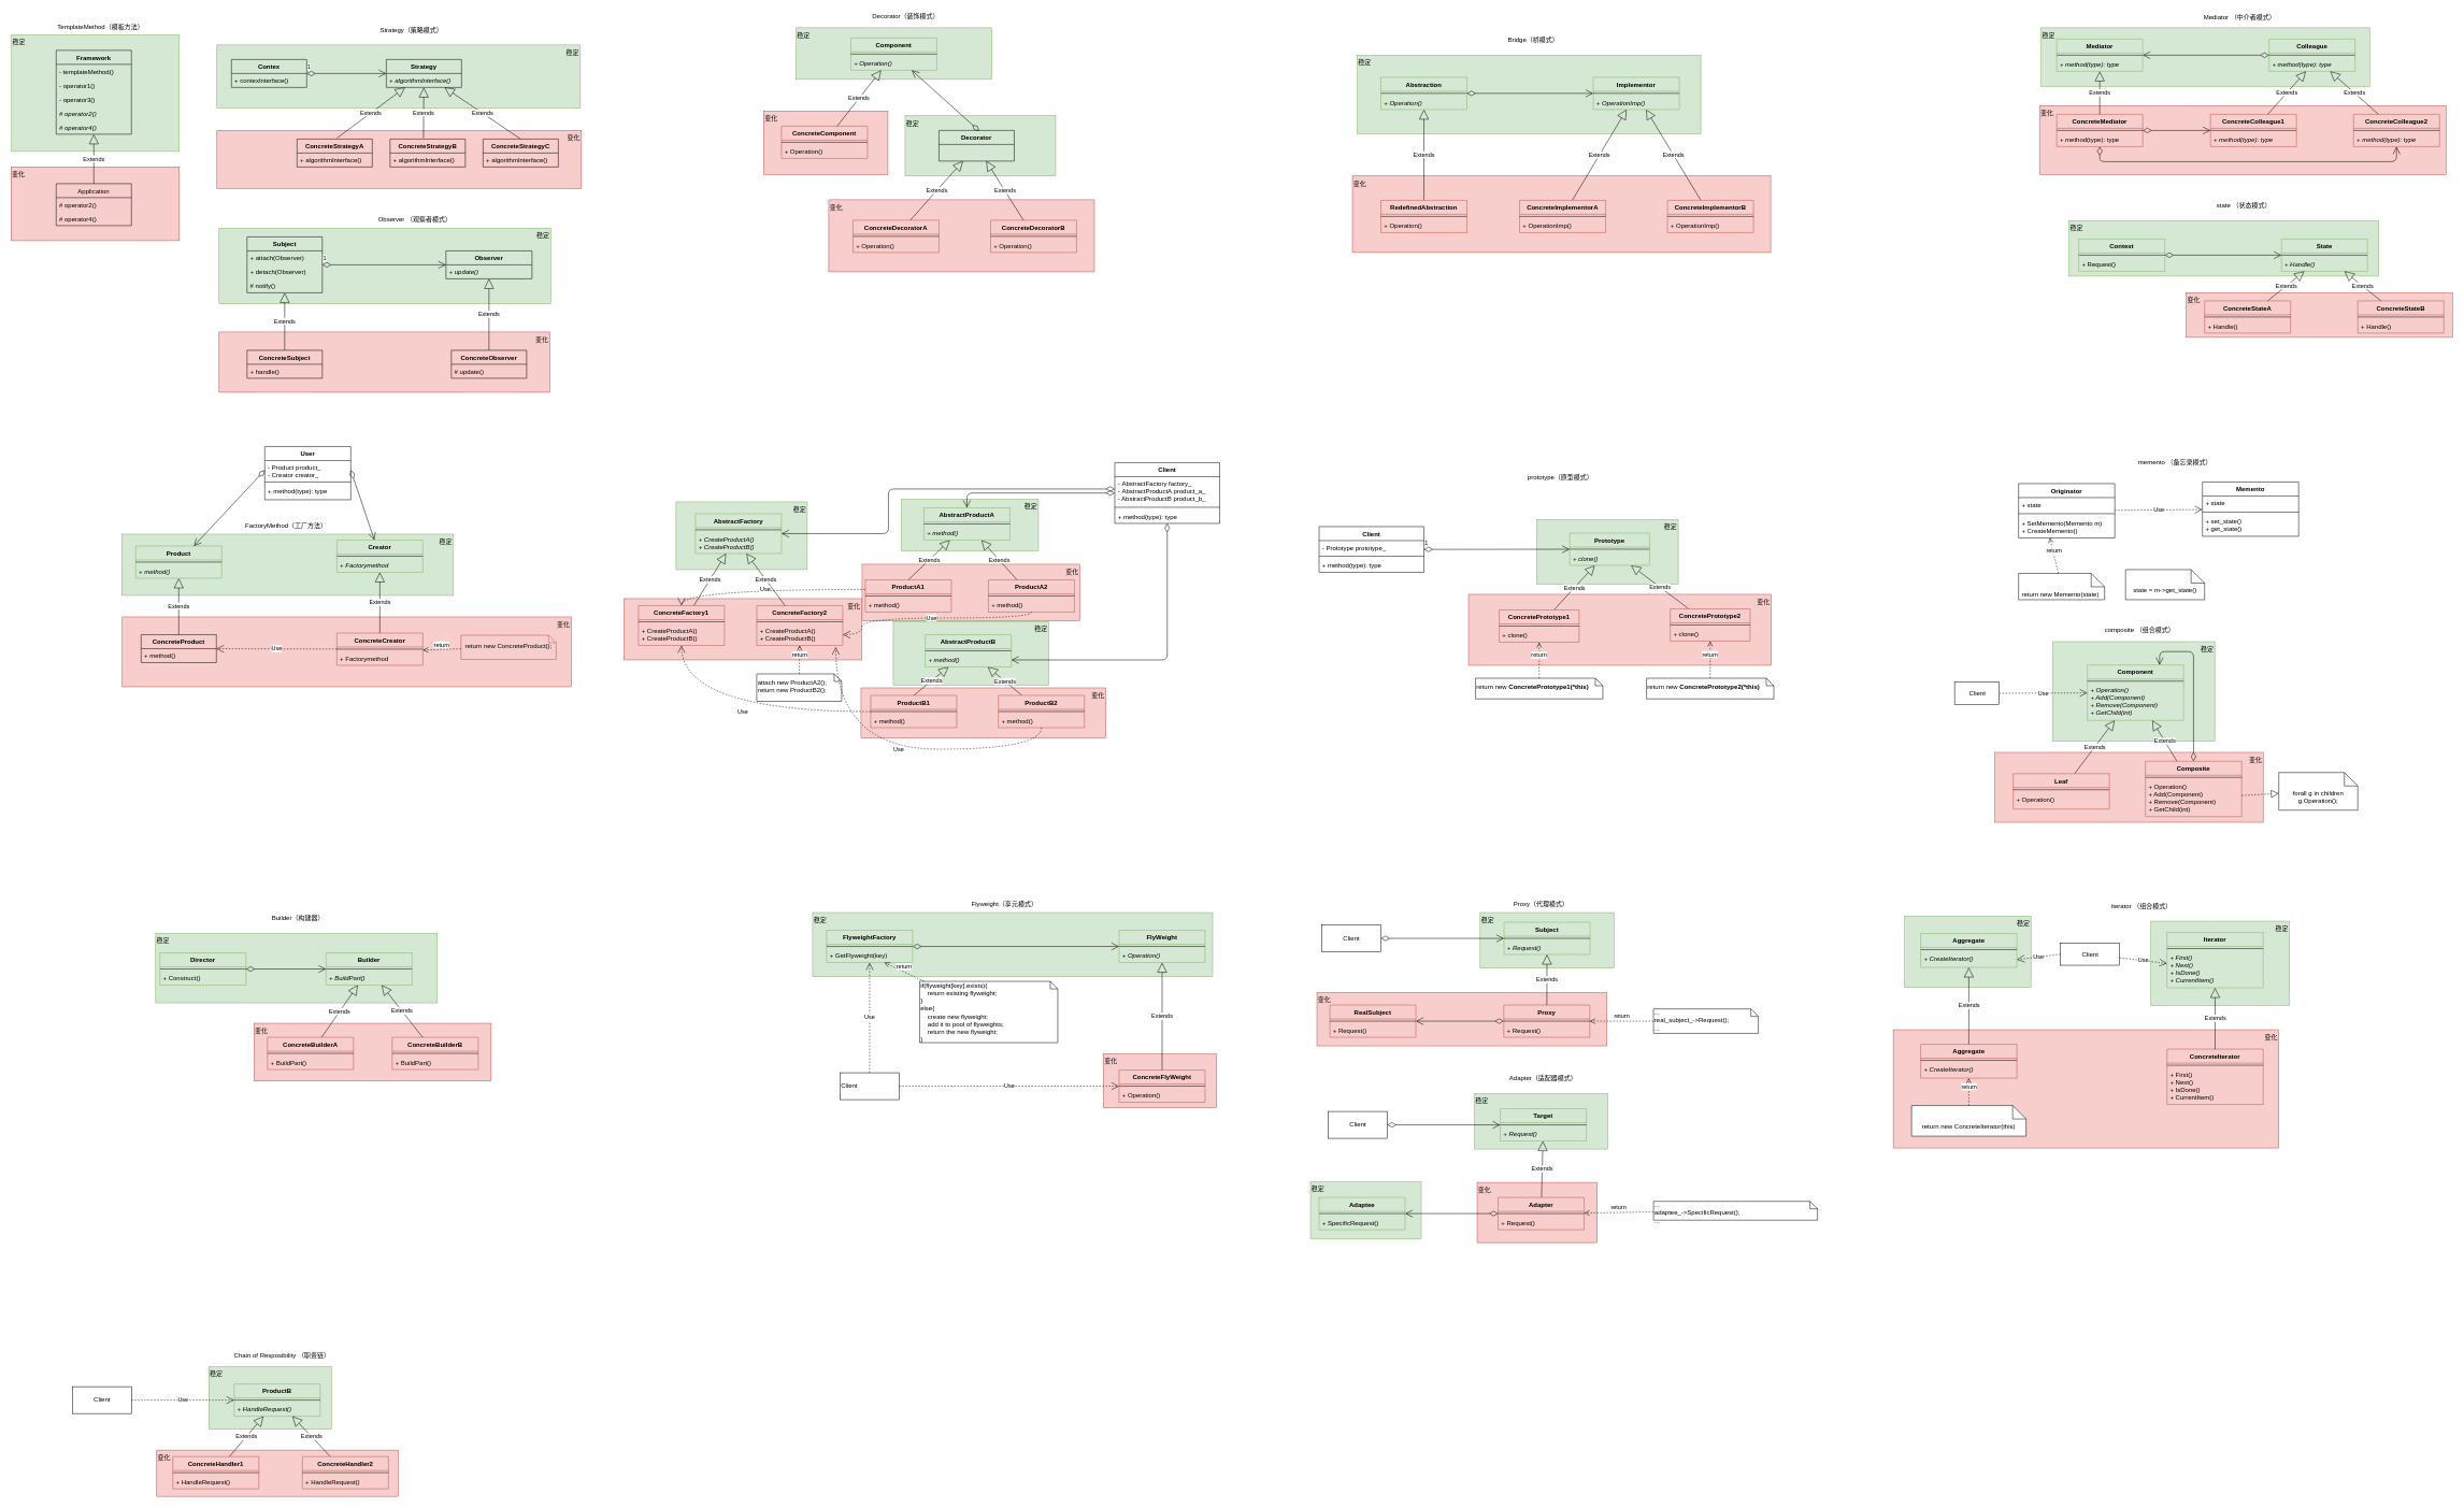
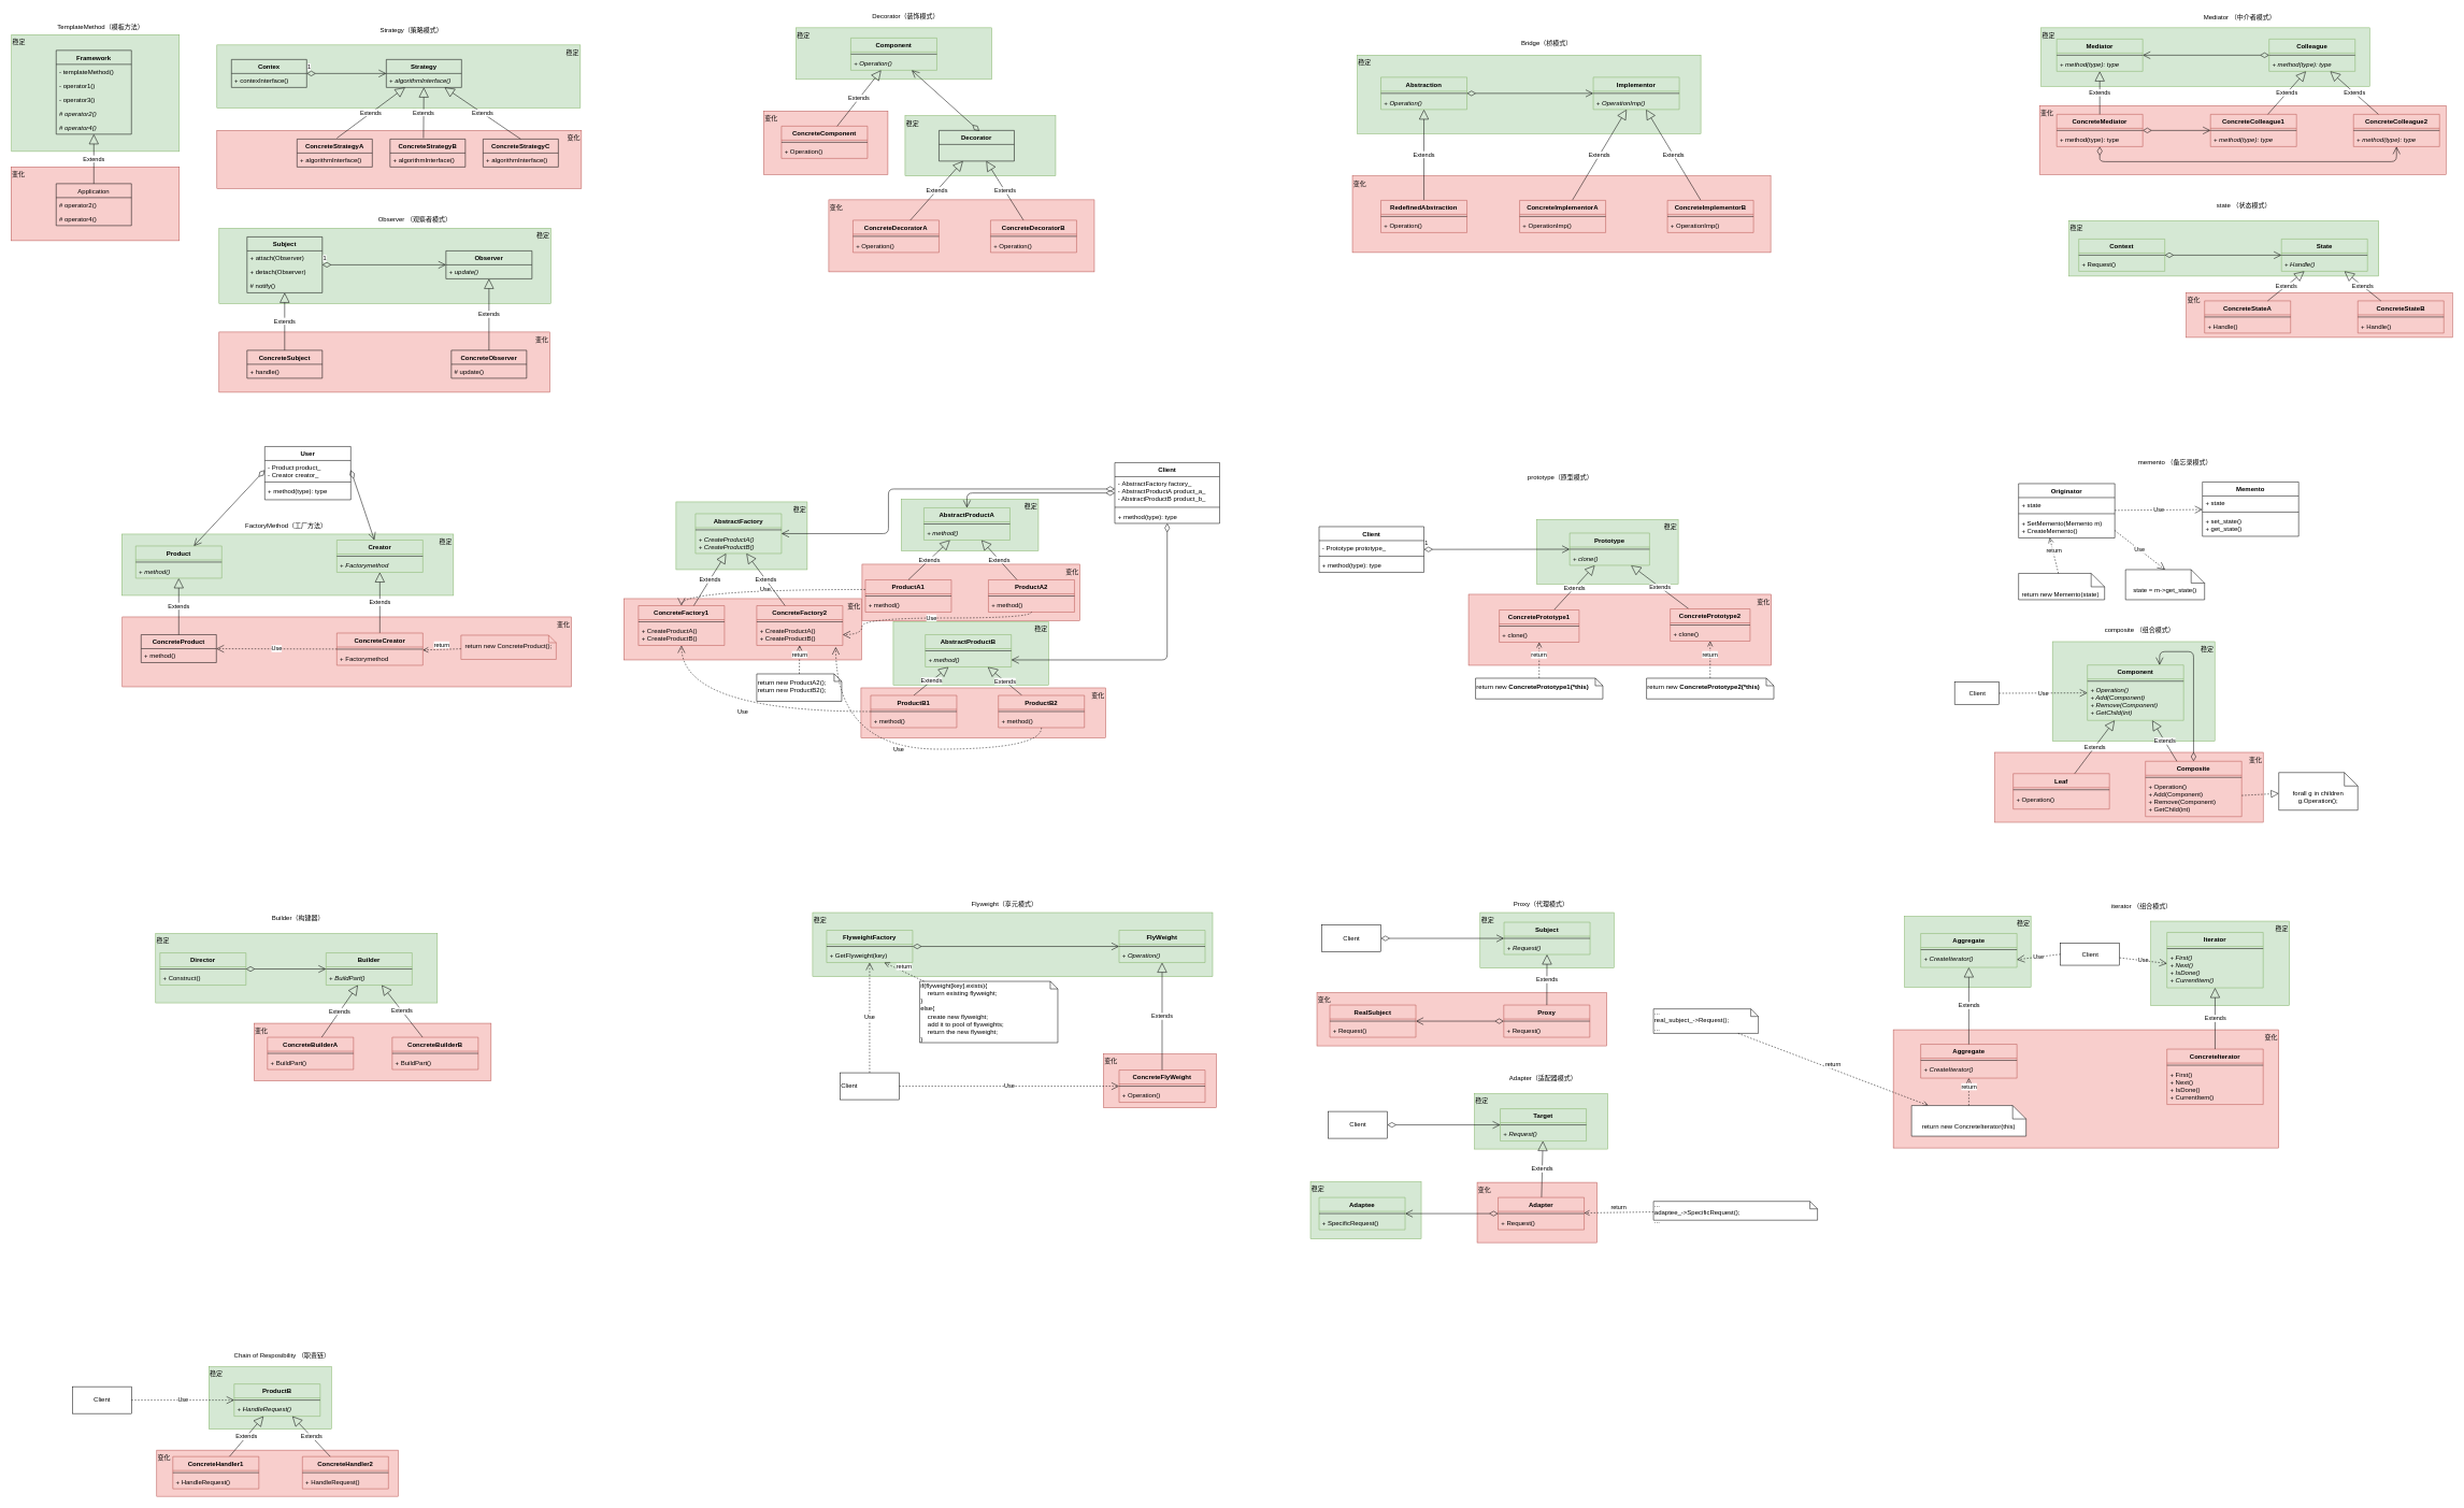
- <mxCell id="133" value="Bridge（桥模式）" style="text;html=1;strokeColor=none;fillColor=none;align=center;verticalAlign=middle;whiteSpace=wrap;rounded=0;" parent="1" vertex="1"><mxGeometry x="2780" y="65" width="143" height="17" as="geometry" /></mxCell>
+ <mxCell id="133" value="Bridge（桥模式）" style="text;html=1;strokeColor=none;fillColor=none;align=center;verticalAlign=middle;whiteSpace=wrap;rounded=0;" parent="1" vertex="1"><mxGeometry x="2805" y="70" width="143" height="17" as="geometry" /></mxCell>
+ <mxCell id="329" value="Use" style="endArrow=open;endSize=12;dashed=1;html=1;exitX=0.999;exitY=0.663;exitDx=0;exitDy=0;exitPerimeter=0;entryX=0.5;entryY=0;entryDx=0;entryDy=0;entryPerimeter=0;" parent="1" source="319" target="328" edge="1"><mxGeometry width="160" relative="1" as="geometry"><mxPoint x="3958" y="1032" as="sourcePoint" /><mxPoint x="4118" y="1032" as="targetPoint" /></mxGeometry></mxCell>
- <mxCell id="178" value="attach new ProductA2();&lt;br&gt;&lt;div style=&quot;text-align: center&quot;&gt;&lt;span&gt;return new ProductB2();&lt;/span&gt;&lt;/div&gt;" style="shape=note;whiteSpace=wrap;html=1;size=14;verticalAlign=middle;align=left;spacingTop=-6;" parent="1" vertex="1"><mxGeometry x="1407" y="1253" width="158" height="51" as="geometry" /></mxCell>
+ <mxCell id="178" value="return new ProductA2();&lt;br&gt;&lt;div style=&quot;text-align: center&quot;&gt;&lt;span&gt;return new ProductB2();&lt;/span&gt;&lt;/div&gt;" style="shape=note;whiteSpace=wrap;html=1;size=14;verticalAlign=middle;align=left;spacingTop=-6;" parent="1" vertex="1"><mxGeometry x="1407" y="1253" width="158" height="51" as="geometry" /></mxCell>
- <mxCell id="272" value="return" style="html=1;verticalAlign=bottom;endArrow=open;dashed=1;endSize=8;" parent="1" source="271" target="261" edge="1"><mxGeometry relative="1" as="geometry"><mxPoint x="3083" y="1955" as="sourcePoint" /><mxPoint x="3003" y="1955" as="targetPoint" /></mxGeometry></mxCell>
+ <mxCell id="272" value="return" style="html=1;verticalAlign=bottom;endArrow=open;dashed=1;endSize=8;" parent="1" source="271" target="362" edge="1"><mxGeometry relative="1" as="geometry"><mxPoint x="3083" y="1955" as="sourcePoint" /><mxPoint x="3003" y="1955" as="targetPoint" /></mxGeometry></mxCell>
